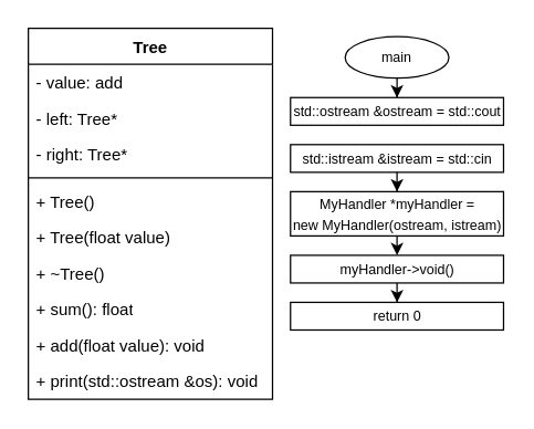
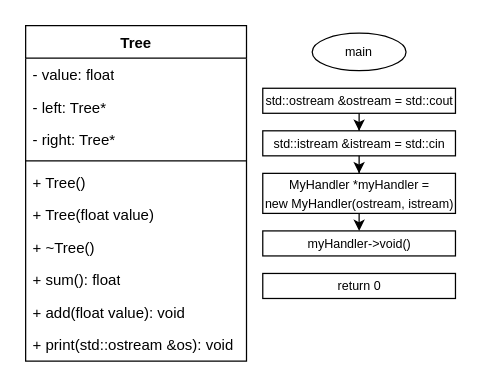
- <mxCell id="3" value="- value: add" style="text;strokeColor=none;fillColor=none;align=left;verticalAlign=top;spacingLeft=4;spacingRight=4;overflow=hidden;rotatable=0;points=[[0,0.5],[1,0.5]];portConstraint=eastwest;whiteSpace=wrap;html=1;" vertex="1" parent="2"><mxGeometry y="26" width="176.5" height="26" as="geometry" /></mxCell>
+ <mxCell id="3" value="- value: float" style="text;strokeColor=none;fillColor=none;align=left;verticalAlign=top;spacingLeft=4;spacingRight=4;overflow=hidden;rotatable=0;points=[[0,0.5],[1,0.5]];portConstraint=eastwest;whiteSpace=wrap;html=1;" vertex="1" parent="2"><mxGeometry y="26" width="176.5" height="26" as="geometry" /></mxCell>
- <mxCell id="13" value="" style="edgeStyle=orthogonalEdgeStyle;rounded=0;orthogonalLoop=1;jettySize=auto;html=1;" edge="1" parent="1" source="14" target="16"><mxGeometry relative="1" as="geometry" /></mxCell>
+ <mxCell id="15" value="" style="edgeStyle=orthogonalEdgeStyle;rounded=0;orthogonalLoop=1;jettySize=auto;html=1;" edge="1" parent="1" source="16" target="18"><mxGeometry relative="1" as="geometry" /></mxCell>
- <mxCell id="21" style="edgeStyle=orthogonalEdgeStyle;rounded=0;orthogonalLoop=1;jettySize=auto;html=1;entryX=0.5;entryY=0;entryDx=0;entryDy=0;" edge="1" parent="1" source="22" target="23"><mxGeometry relative="1" as="geometry" /></mxCell>
